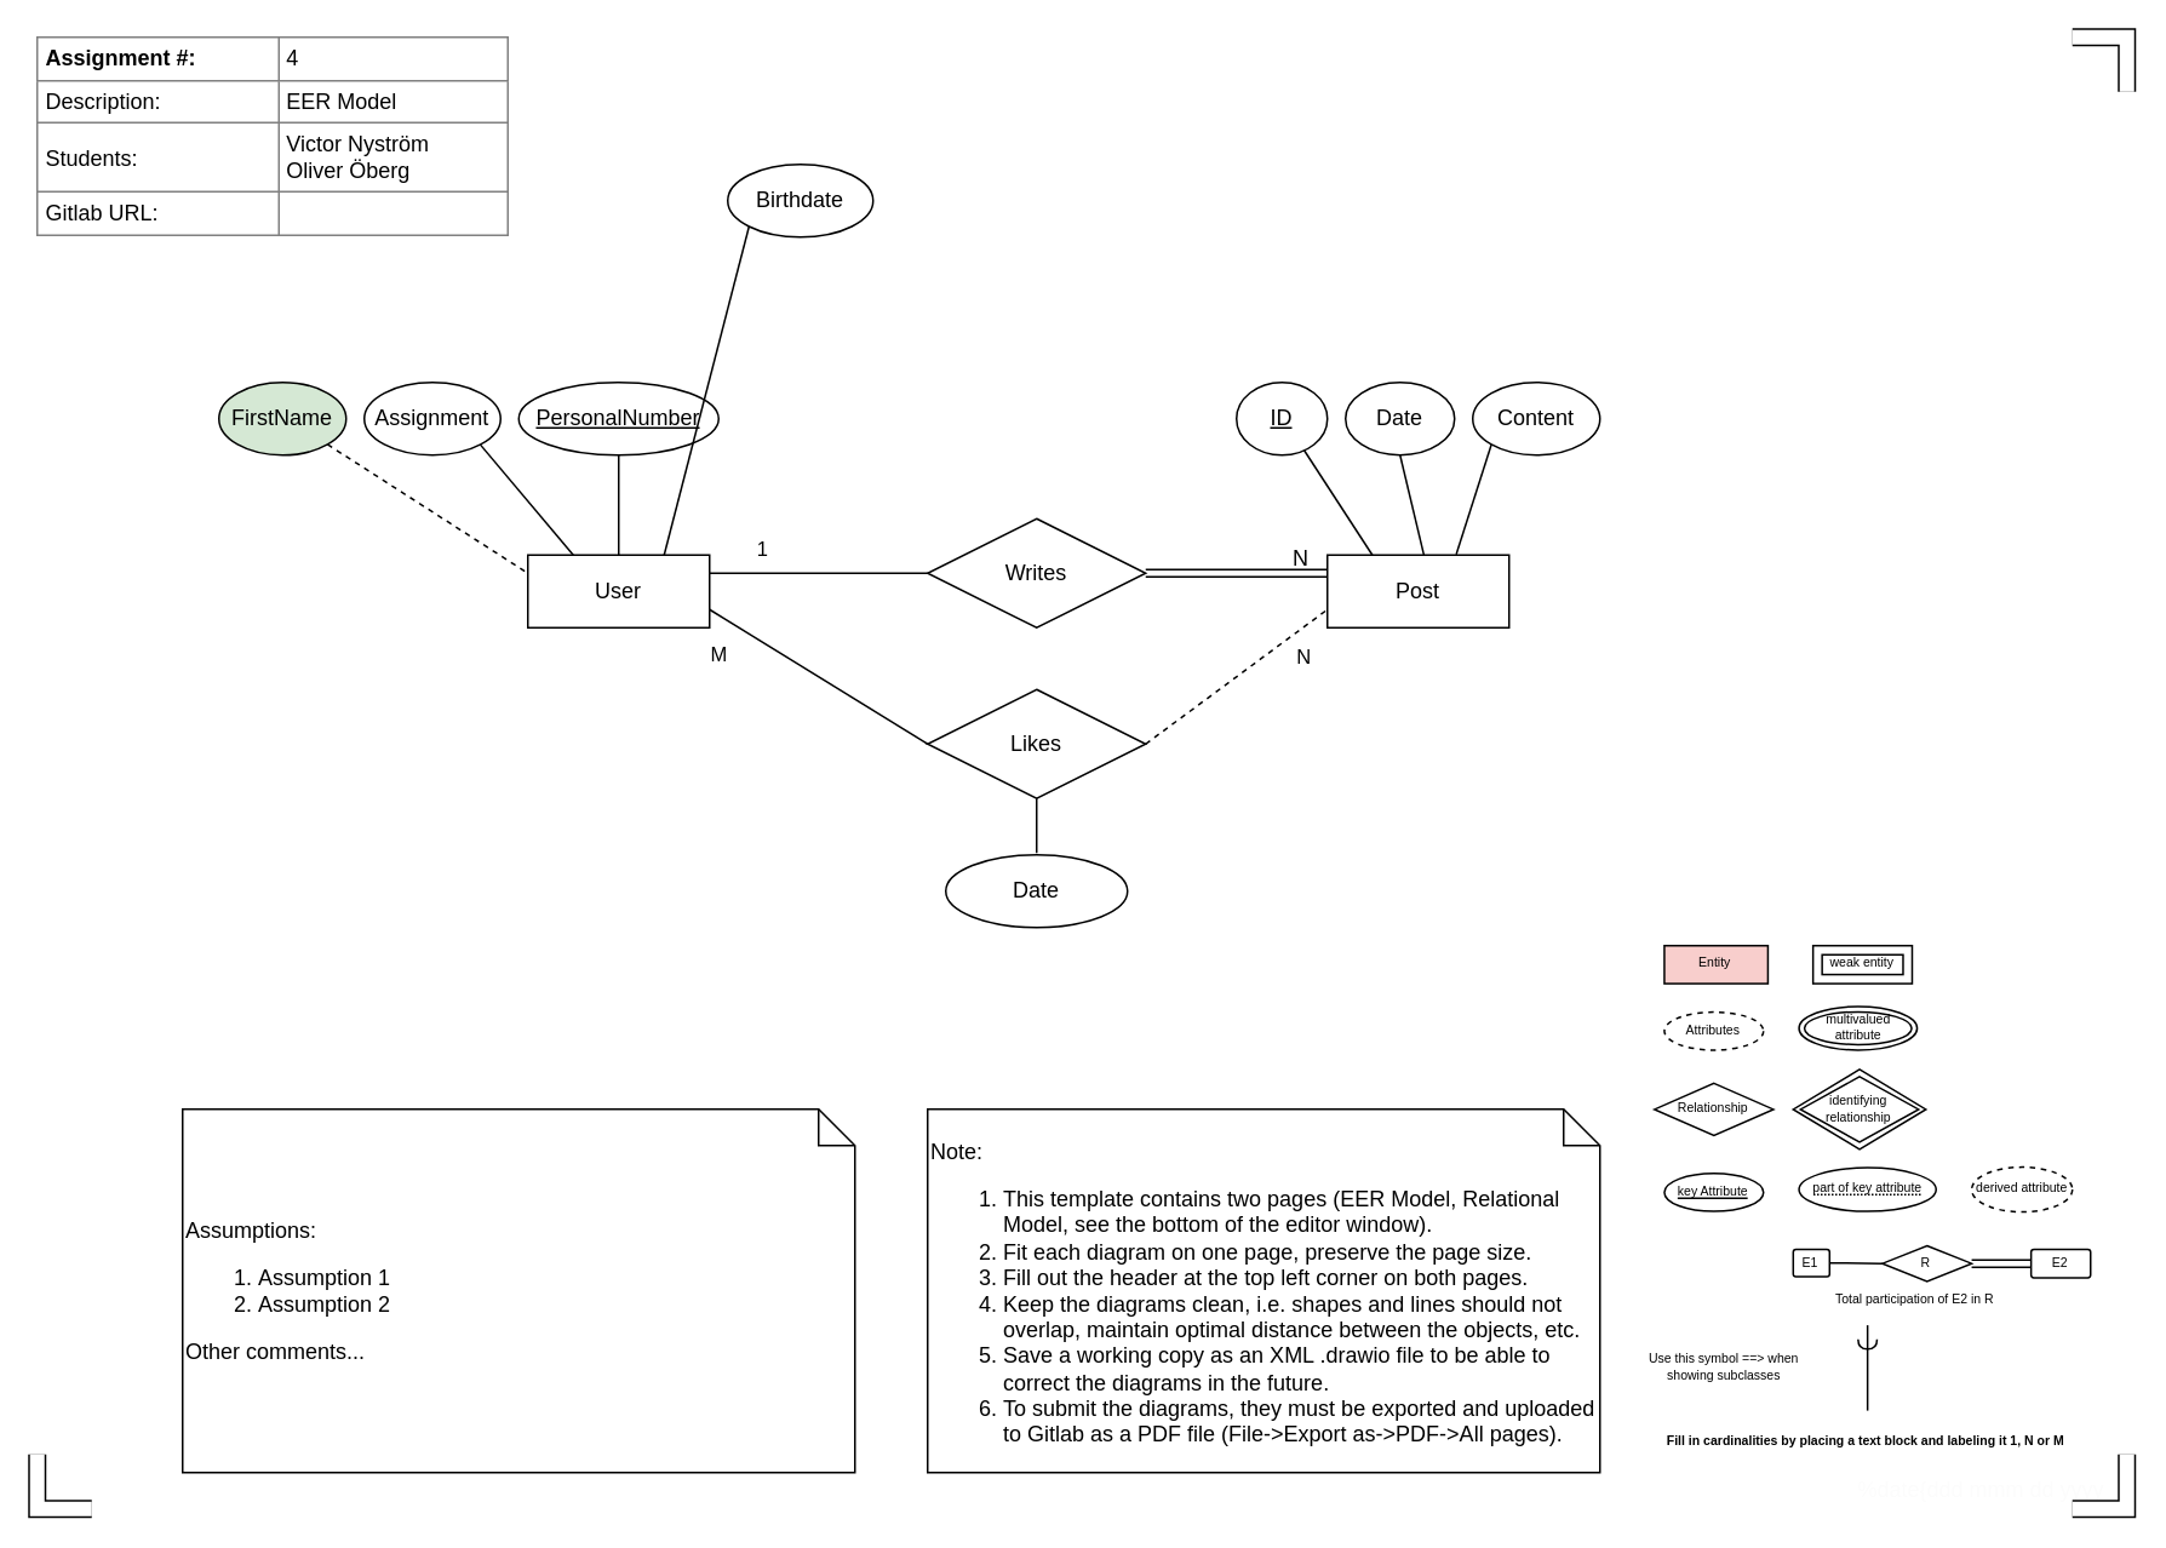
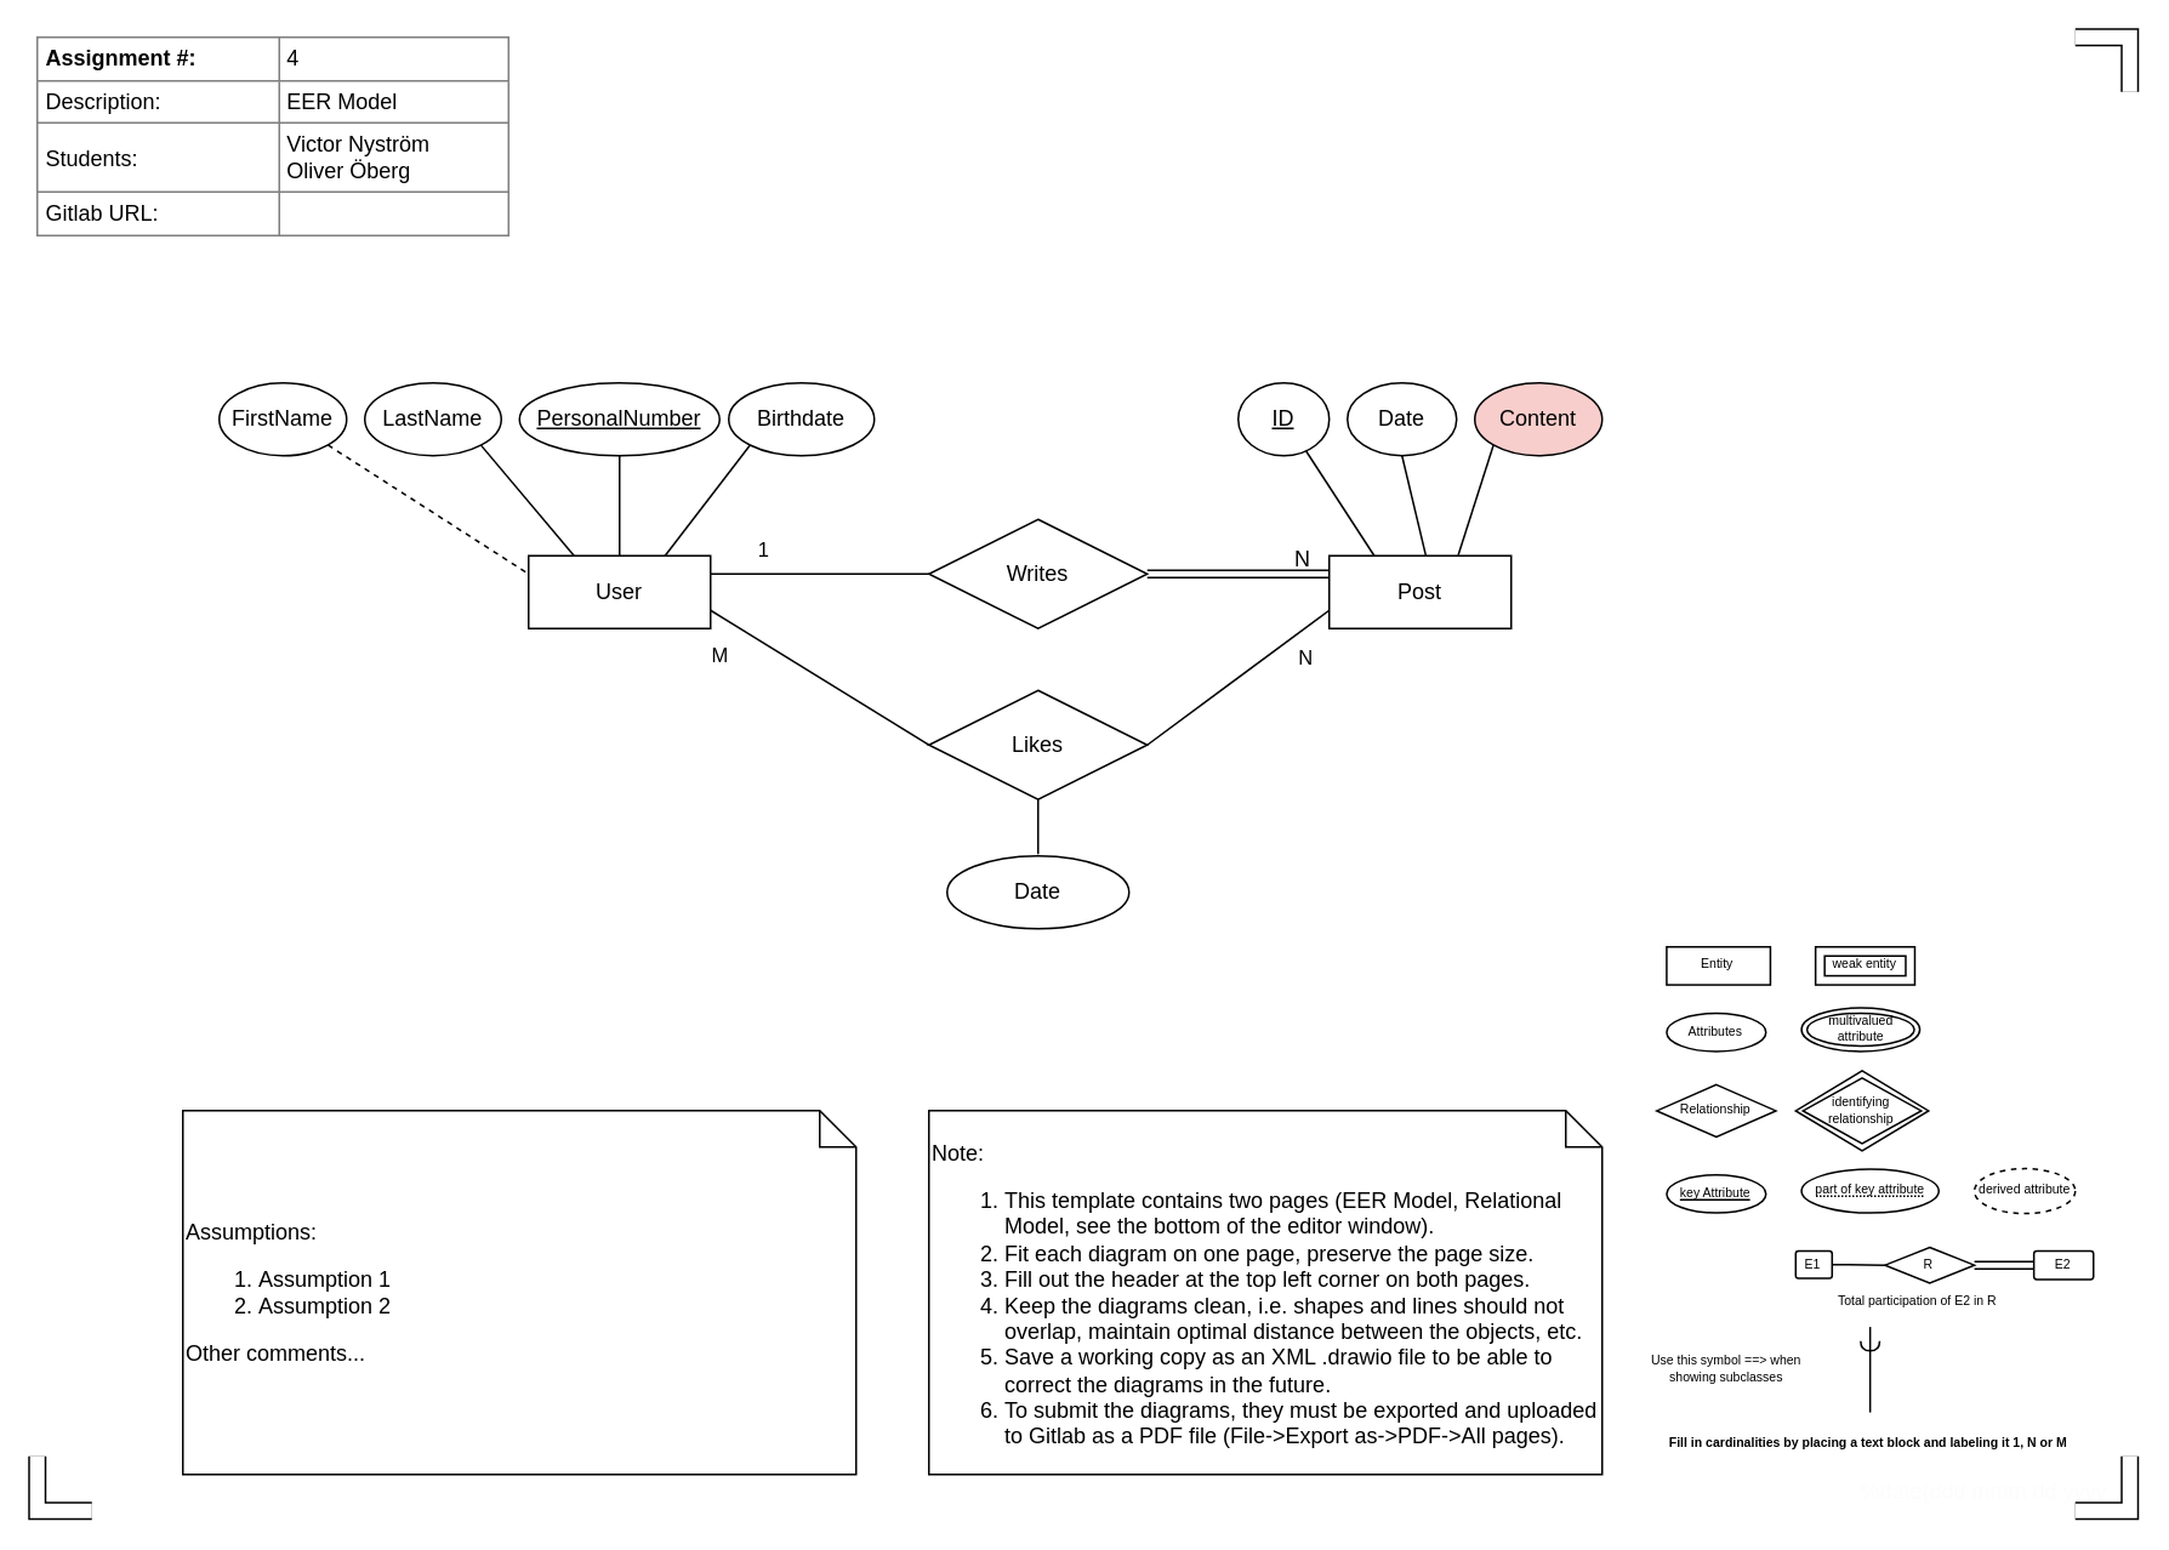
- <mxCell id="13" value="Birthdate" style="ellipse;whiteSpace=wrap;html=1;align=center;strokeColor=#000000;fillColor=#ffffff;" parent="1" vertex="1"><mxGeometry x="400" y="90" width="80" height="40" as="geometry" /></mxCell>
+ <mxCell id="13" value="Birthdate" style="ellipse;whiteSpace=wrap;html=1;align=center;strokeColor=#000000;fillColor=#ffffff;" parent="1" vertex="1"><mxGeometry x="400" y="210" width="80" height="40" as="geometry" /></mxCell>
- <mxCell id="9" value="FirstName" style="ellipse;whiteSpace=wrap;html=1;align=center;strokeColor=#000000;fillColor=#d5e8d4;" parent="1" vertex="1"><mxGeometry x="120" y="210" width="70" height="40" as="geometry" /></mxCell>
+ <mxCell id="9" value="FirstName" style="ellipse;whiteSpace=wrap;html=1;align=center;strokeColor=#000000;fillColor=#ffffff;" parent="1" vertex="1"><mxGeometry x="120" y="210" width="70" height="40" as="geometry" /></mxCell>
- <mxCell id="11" value="Assignment" style="ellipse;whiteSpace=wrap;html=1;align=center;strokeColor=#000000;fillColor=#ffffff;" parent="1" vertex="1"><mxGeometry x="200" y="210" width="75" height="40" as="geometry" /></mxCell>
+ <mxCell id="11" value="LastName" style="ellipse;whiteSpace=wrap;html=1;align=center;strokeColor=#000000;fillColor=#ffffff;" parent="1" vertex="1"><mxGeometry x="200" y="210" width="75" height="40" as="geometry" /></mxCell>
- <mxCell id="21" value="Content" style="ellipse;whiteSpace=wrap;html=1;align=center;strokeColor=#000000;fillColor=#ffffff;" parent="1" vertex="1"><mxGeometry x="810" y="210" width="70" height="40" as="geometry" /></mxCell>
+ <mxCell id="21" value="Content" style="ellipse;whiteSpace=wrap;html=1;align=center;strokeColor=#000000;fillColor=#f8cecc;" parent="1" vertex="1"><mxGeometry x="810" y="210" width="70" height="40" as="geometry" /></mxCell>
- <mxCell id="16" value="N" style="rounded=0;orthogonalLoop=1;jettySize=auto;html=1;exitX=1;exitY=0.5;exitDx=0;exitDy=0;entryX=0;entryY=0.75;entryDx=0;entryDy=0;endArrow=none;endFill=0;strokeColor=#000000;dashed=1;" parent="1" source="17" target="34" edge="1"><mxGeometry x="0.595" y="-13" relative="1" as="geometry"><mxPoint x="604" y="310" as="sourcePoint" /><mxPoint x="720" y="335" as="targetPoint" /><mxPoint as="offset" /></mxGeometry></mxCell>
+ <mxCell id="16" value="N" style="rounded=0;orthogonalLoop=1;jettySize=auto;html=1;exitX=1;exitY=0.5;exitDx=0;exitDy=0;entryX=0;entryY=0.75;entryDx=0;entryDy=0;endArrow=none;endFill=0;strokeColor=#000000;" parent="1" source="17" target="34" edge="1"><mxGeometry x="0.595" y="-13" relative="1" as="geometry"><mxPoint x="604" y="310" as="sourcePoint" /><mxPoint x="720" y="335" as="targetPoint" /><mxPoint as="offset" /></mxGeometry></mxCell>
- <mxCell id="55" value="Entity" style="whiteSpace=wrap;html=1;align=center;strokeColor=#000000;fillColor=#f8cecc;fontSize=7;fontColor=#000000;" parent="36" vertex="1"><mxGeometry x="35.45" width="57" height="20.89" as="geometry" /></mxCell>
+ <mxCell id="55" value="Entity" style="whiteSpace=wrap;html=1;align=center;strokeColor=#000000;fillColor=#ffffff;fontSize=7;fontColor=#000000;" parent="36" vertex="1"><mxGeometry x="35.45" width="57" height="20.89" as="geometry" /></mxCell>
- <mxCell id="41" value="Attributes" style="ellipse;whiteSpace=wrap;html=1;align=center;shadow=0;gradientColor=none;fontSize=7;dashed=1;" parent="36" vertex="1"><mxGeometry x="35.455" y="36.557" width="54.545" height="20.89" as="geometry" /></mxCell>
+ <mxCell id="41" value="Attributes" style="ellipse;whiteSpace=wrap;html=1;align=center;shadow=0;gradientColor=none;fontSize=7;" parent="36" vertex="1"><mxGeometry x="35.455" y="36.557" width="54.545" height="20.89" as="geometry" /></mxCell>
